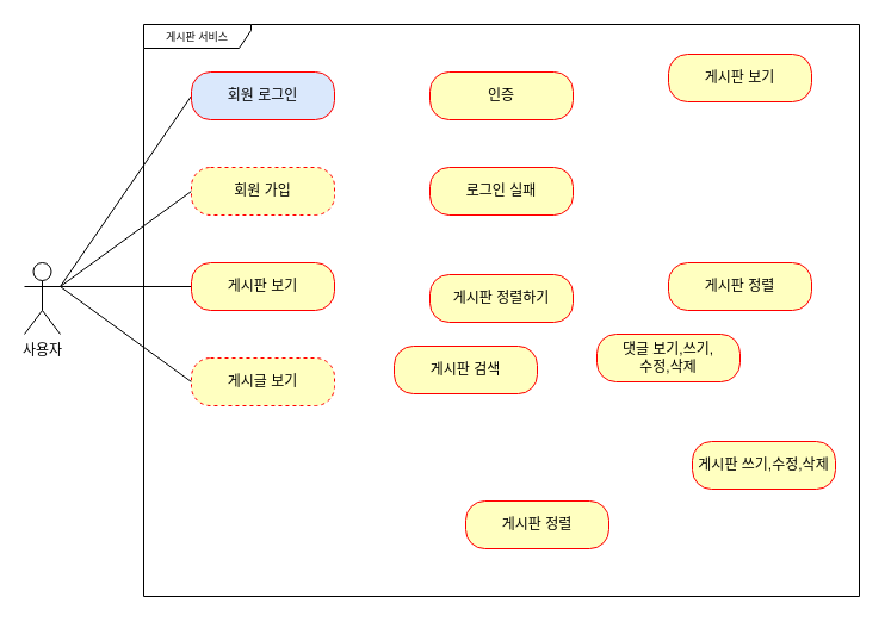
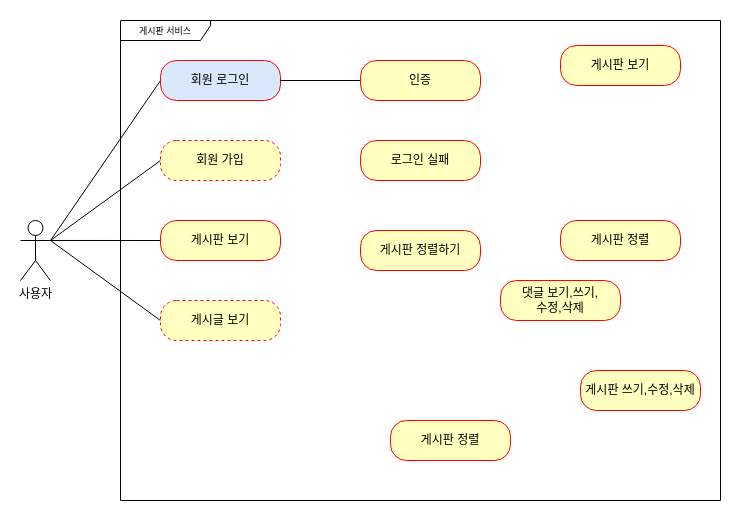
+ <mxCell id="15" style="edgeStyle=orthogonalEdgeStyle;rounded=0;orthogonalLoop=1;jettySize=auto;html=1;entryX=1;entryY=0.5;entryDx=0;entryDy=0;endArrow=none;endFill=0;" edge="1" parent="1" source="16" target="9"><mxGeometry relative="1" as="geometry" /></mxCell>
- <mxCell id="20" value="게시판 검색" style="rounded=1;whiteSpace=wrap;html=1;arcSize=40;fontColor=#000000;fillColor=#ffffc0;strokeColor=#ff0000;" vertex="1" parent="1"><mxGeometry x="330" y="290" width="120" height="40" as="geometry" /></mxCell>
